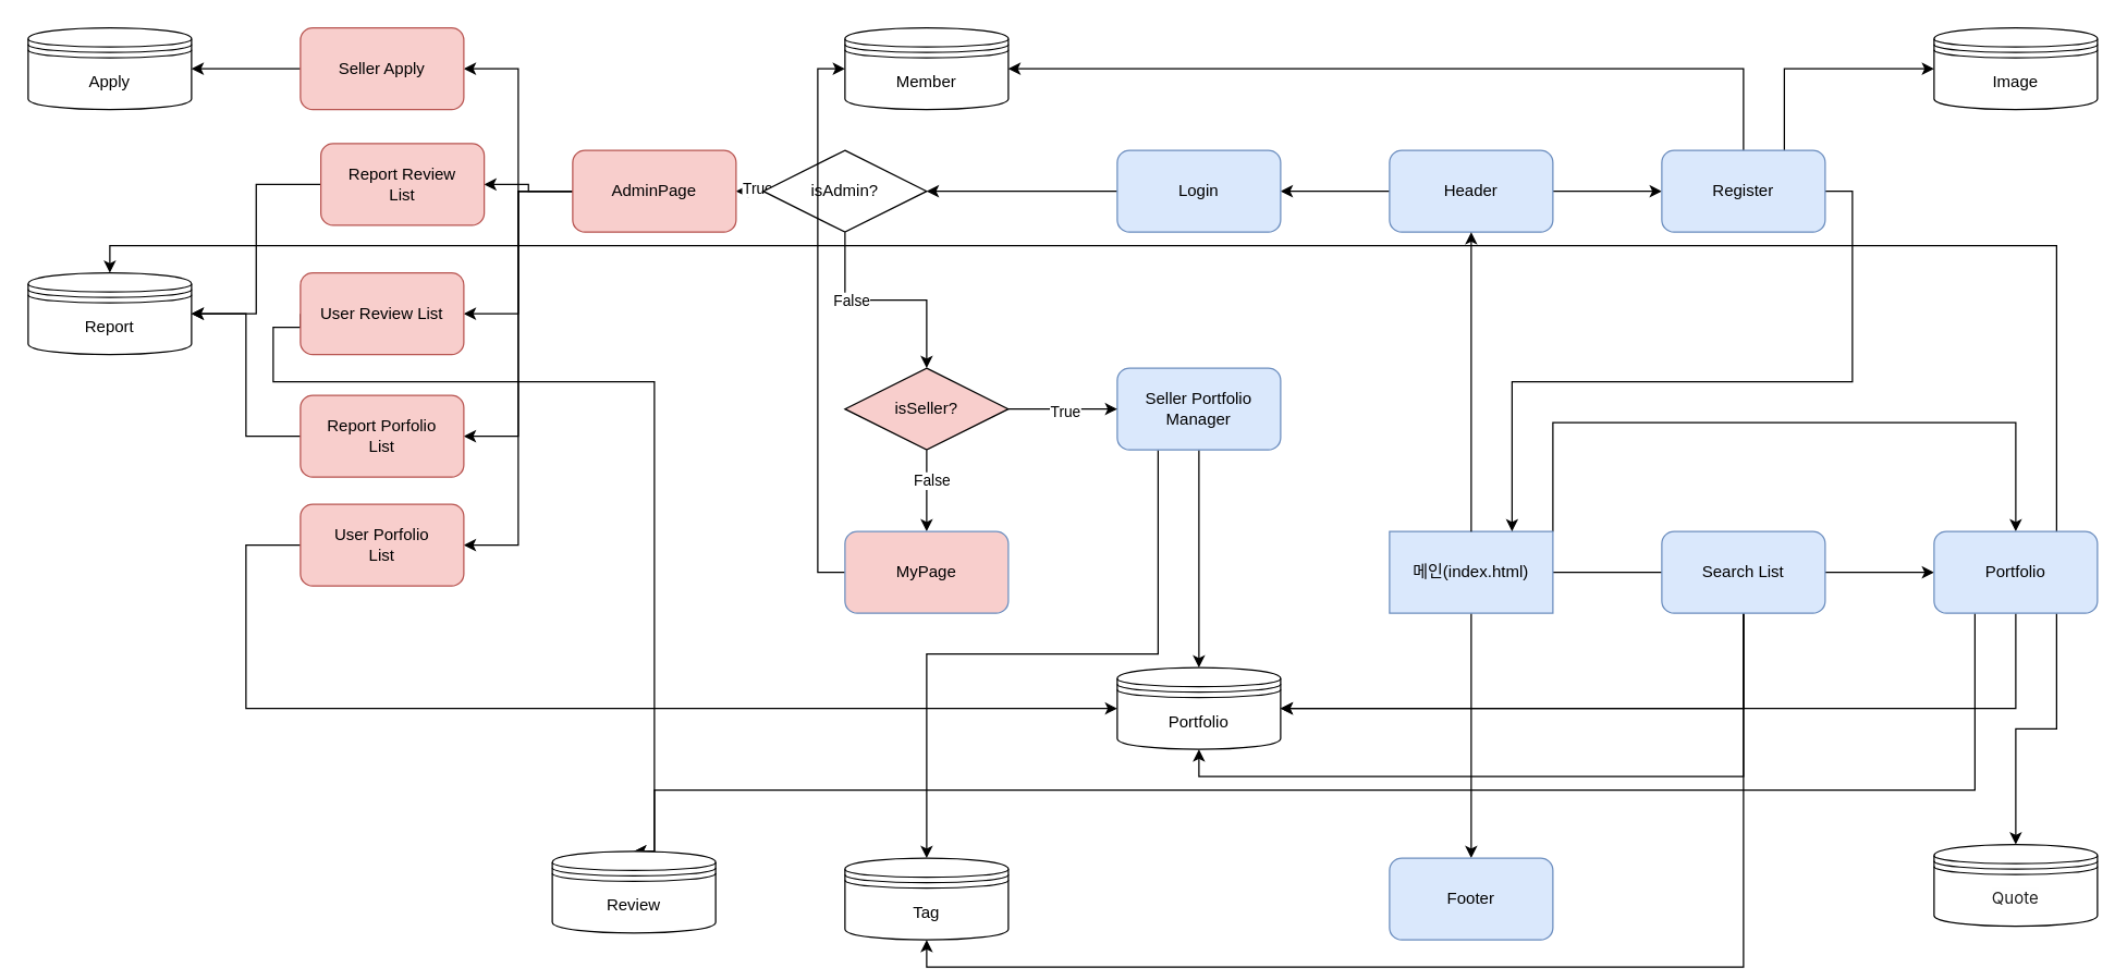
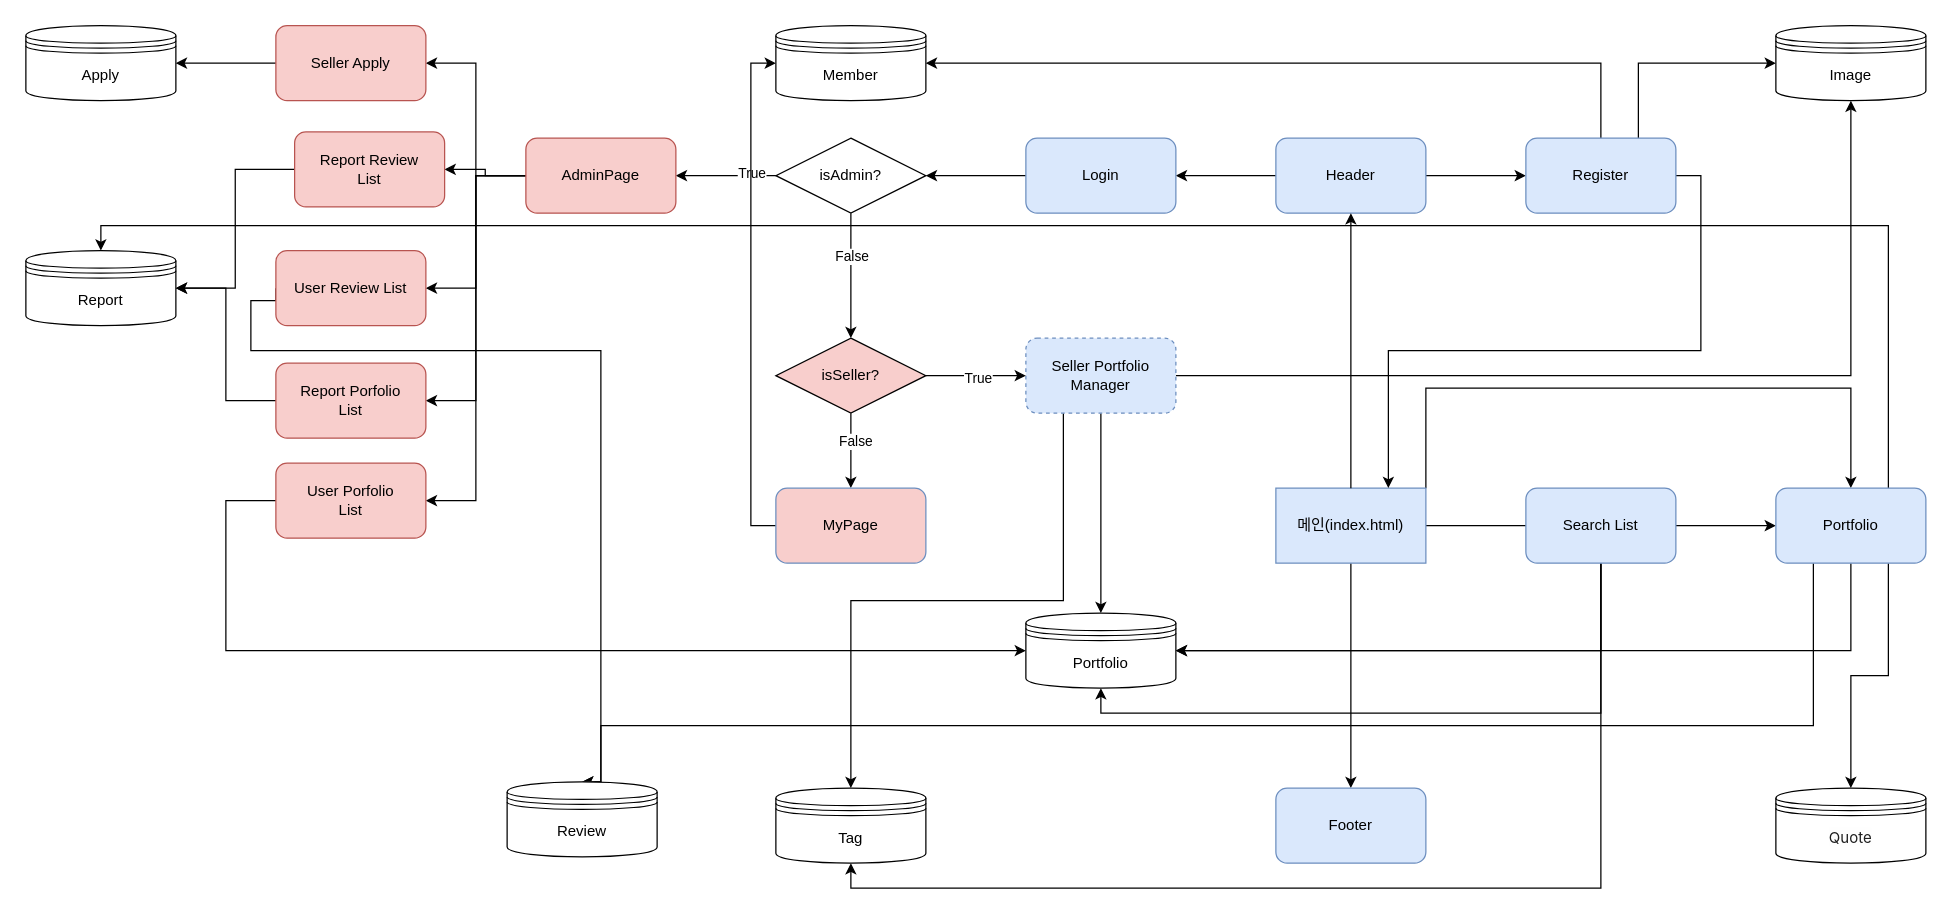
- <mxCell id="35" value="isAdmin?" style="rhombus;whiteSpace=wrap;html=1;" vertex="1" parent="1"><mxGeometry x="560" y="110" width="120" height="60" as="geometry" /></mxCell>
+ <mxCell id="35" value="isAdmin?" style="rhombus;whiteSpace=wrap;html=1;" vertex="1" parent="1"><mxGeometry x="620" y="110" width="120" height="60" as="geometry" /></mxCell>
- <mxCell id="30" value="Seller Portfolio&lt;br&gt;Manager" style="rounded=1;whiteSpace=wrap;html=1;fillColor=#dae8fc;strokeColor=#6c8ebf;" vertex="1" parent="1"><mxGeometry x="820" y="270" width="120" height="60" as="geometry" /></mxCell>
+ <mxCell id="30" value="Seller Portfolio&lt;br&gt;Manager" style="rounded=1;whiteSpace=wrap;html=1;fillColor=#dae8fc;strokeColor=#6c8ebf;dashed=1;" vertex="1" parent="1"><mxGeometry x="820" y="270" width="120" height="60" as="geometry" /></mxCell>
+ <mxCell id="28" style="edgeStyle=orthogonalEdgeStyle;rounded=0;orthogonalLoop=1;jettySize=auto;html=1;exitX=1;exitY=0.5;exitDx=0;exitDy=0;entryX=0.5;entryY=1;entryDx=0;entryDy=0;" edge="1" parent="1" source="30" target="62"><mxGeometry relative="1" as="geometry" /></mxCell>
- <mxCell id="61" value="&lt;span style=&quot;color: rgb(31, 31, 31); font-family: &amp;quot;Pretendard Variable&amp;quot;, Pretendard, &amp;quot;Noto Sans SC&amp;quot;, -apple-system, BlinkMacSystemFont, system-ui, Roboto, &amp;quot;Helvetica Neue&amp;quot;, &amp;quot;Segoe UI&amp;quot;, &amp;quot;Apple SD Gothic Neo&amp;quot;, &amp;quot;Noto Sans KR&amp;quot;, &amp;quot;Malgun Gothic&amp;quot;, &amp;quot;Apple Color Emoji&amp;quot;, &amp;quot;Segoe UI Emoji&amp;quot;, &amp;quot;Segoe UI Symbol&amp;quot;, sans-serif; text-align: start; background-color: rgb(254, 254, 254);&quot;&gt;&lt;font style=&quot;font-size: 12px;&quot;&gt;Quote&lt;/font&gt;&lt;/span&gt;" style="shape=datastore;whiteSpace=wrap;html=1;" vertex="1" parent="1"><mxGeometry x="1420" y="620" width="120" height="60" as="geometry" /></mxCell>
+ <mxCell id="61" value="&lt;span style=&quot;color: rgb(31, 31, 31); font-family: &amp;quot;Pretendard Variable&amp;quot;, Pretendard, &amp;quot;Noto Sans SC&amp;quot;, -apple-system, BlinkMacSystemFont, system-ui, Roboto, &amp;quot;Helvetica Neue&amp;quot;, &amp;quot;Segoe UI&amp;quot;, &amp;quot;Apple SD Gothic Neo&amp;quot;, &amp;quot;Noto Sans KR&amp;quot;, &amp;quot;Malgun Gothic&amp;quot;, &amp;quot;Apple Color Emoji&amp;quot;, &amp;quot;Segoe UI Emoji&amp;quot;, &amp;quot;Segoe UI Symbol&amp;quot;, sans-serif; text-align: start; background-color: rgb(254, 254, 254);&quot;&gt;&lt;font style=&quot;font-size: 12px;&quot;&gt;Quote&lt;/font&gt;&lt;/span&gt;" style="shape=datastore;whiteSpace=wrap;html=1;" vertex="1" parent="1"><mxGeometry x="1420" y="630" width="120" height="60" as="geometry" /></mxCell>
